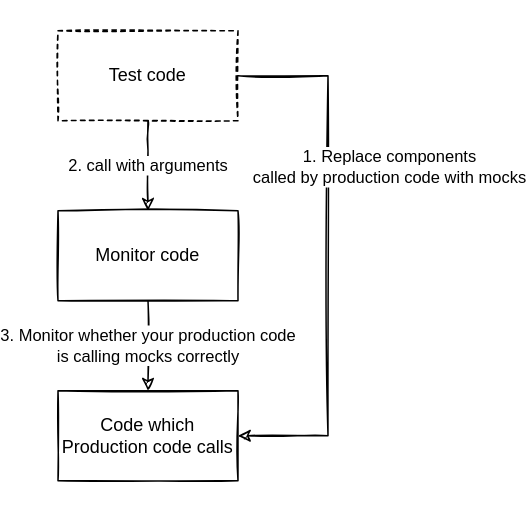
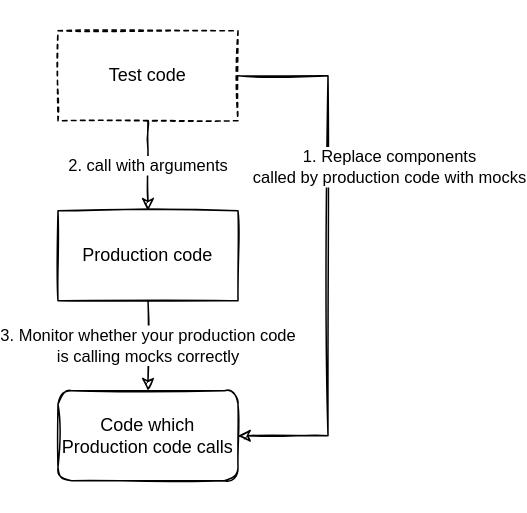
- <mxCell id="7" value="Monitor code" style="rounded=0;whiteSpace=wrap;html=1;sketch=1;" parent="1" vertex="1"><mxGeometry x="20" y="140" width="120" height="60" as="geometry" /></mxCell>
+ <mxCell id="7" value="Production code" style="rounded=0;whiteSpace=wrap;html=1;sketch=1;" parent="1" vertex="1"><mxGeometry x="20" y="140" width="120" height="60" as="geometry" /></mxCell>
- <mxCell id="8" value="Code which Production code calls" style="rounded=0;whiteSpace=wrap;html=1;sketch=1;" parent="1" vertex="1"><mxGeometry x="20" y="260" width="120" height="60" as="geometry" /></mxCell>
+ <mxCell id="8" value="Code which Production code calls" style="whiteSpace=wrap;html=1;sketch=1;rounded=1;" parent="1" vertex="1"><mxGeometry x="20" y="260" width="120" height="60" as="geometry" /></mxCell>
